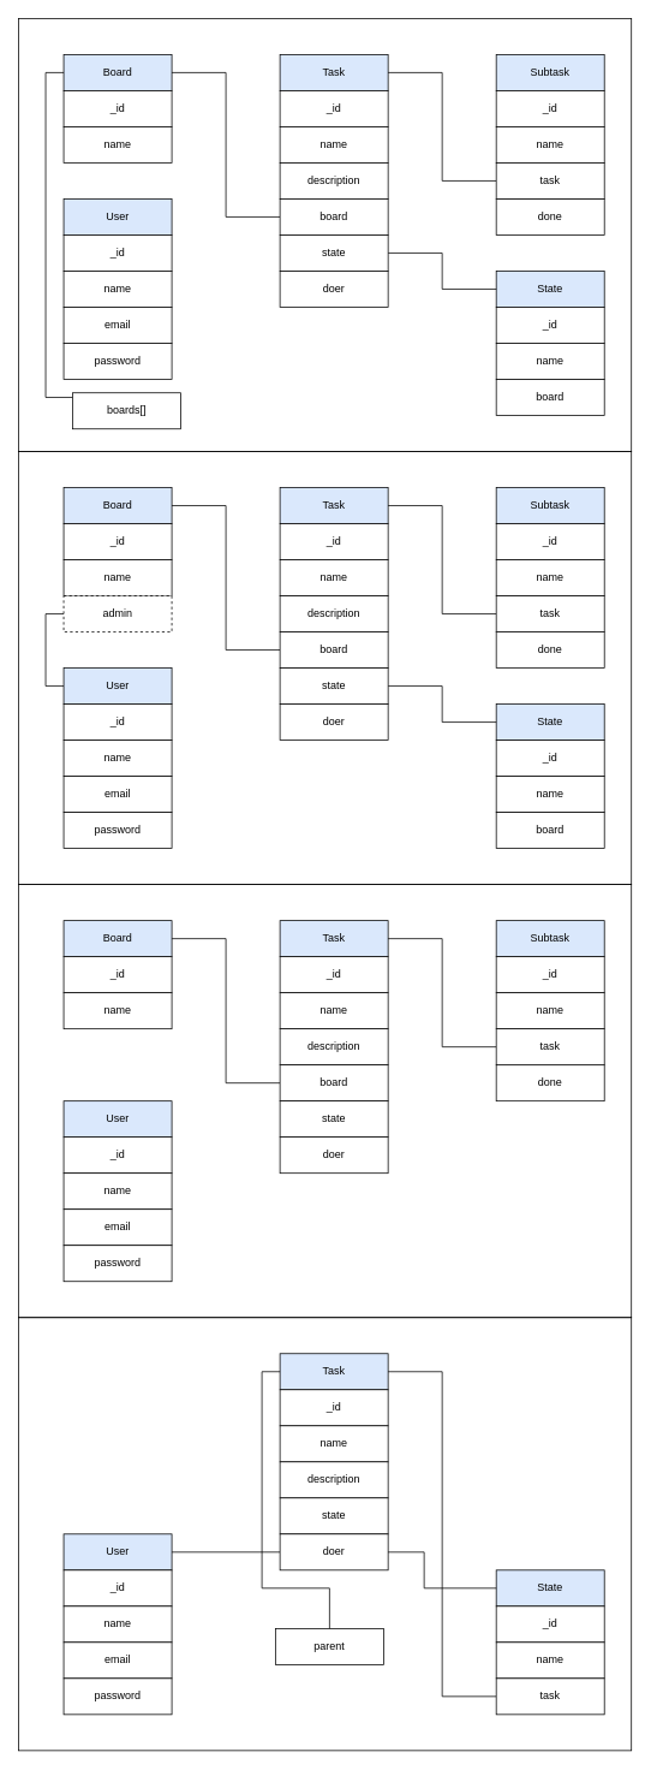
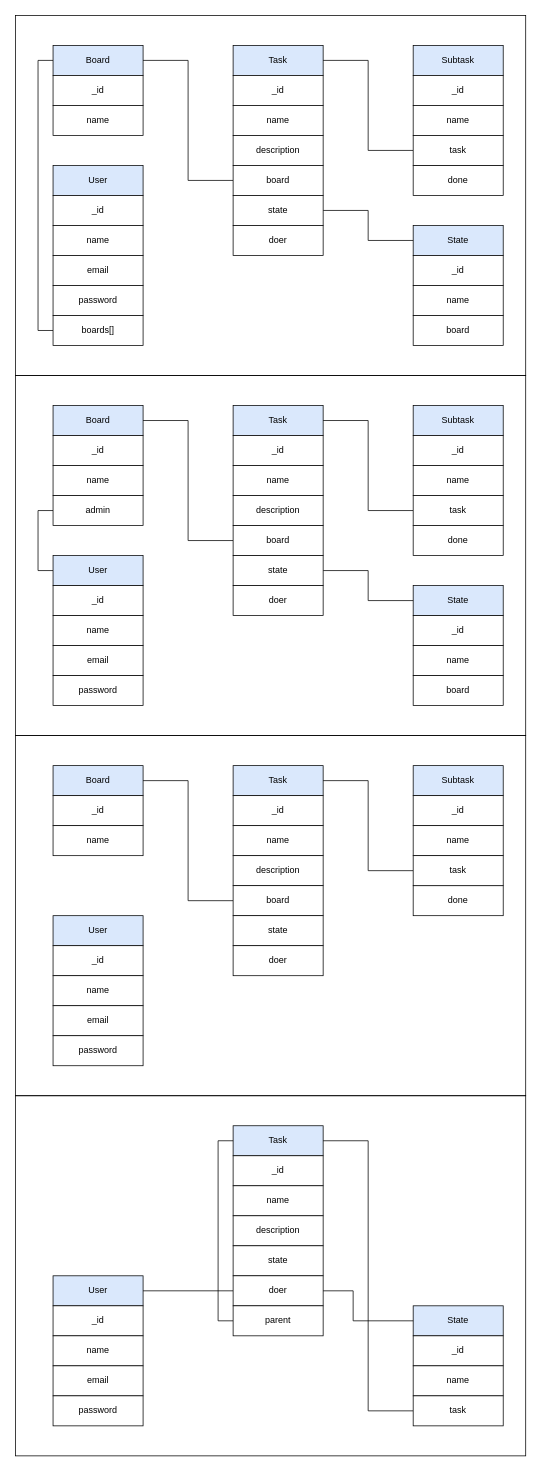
- <mxCell id="83" value="boards[]" style="rounded=0;whiteSpace=wrap;html=1;" vertex="1" parent="1"><mxGeometry x="80" y="435" width="120" height="40" as="geometry" /></mxCell>
+ <mxCell id="83" value="boards[]" style="rounded=0;whiteSpace=wrap;html=1;" vertex="1" parent="1"><mxGeometry x="70" y="420" width="120" height="40" as="geometry" /></mxCell>
- <mxCell id="6" value="admin" style="rounded=0;whiteSpace=wrap;html=1;dashed=1;" vertex="1" parent="1"><mxGeometry x="70" y="660" width="120" height="40" as="geometry" /></mxCell>
+ <mxCell id="6" value="admin" style="rounded=0;whiteSpace=wrap;html=1;" vertex="1" parent="1"><mxGeometry x="70" y="660" width="120" height="40" as="geometry" /></mxCell>
- <mxCell id="104" value="parent" style="rounded=0;whiteSpace=wrap;html=1;" vertex="1" parent="1"><mxGeometry x="305" y="1805" width="120" height="40" as="geometry" /></mxCell>
+ <mxCell id="104" value="parent" style="rounded=0;whiteSpace=wrap;html=1;" vertex="1" parent="1"><mxGeometry x="310" y="1740" width="120" height="40" as="geometry" /></mxCell>
